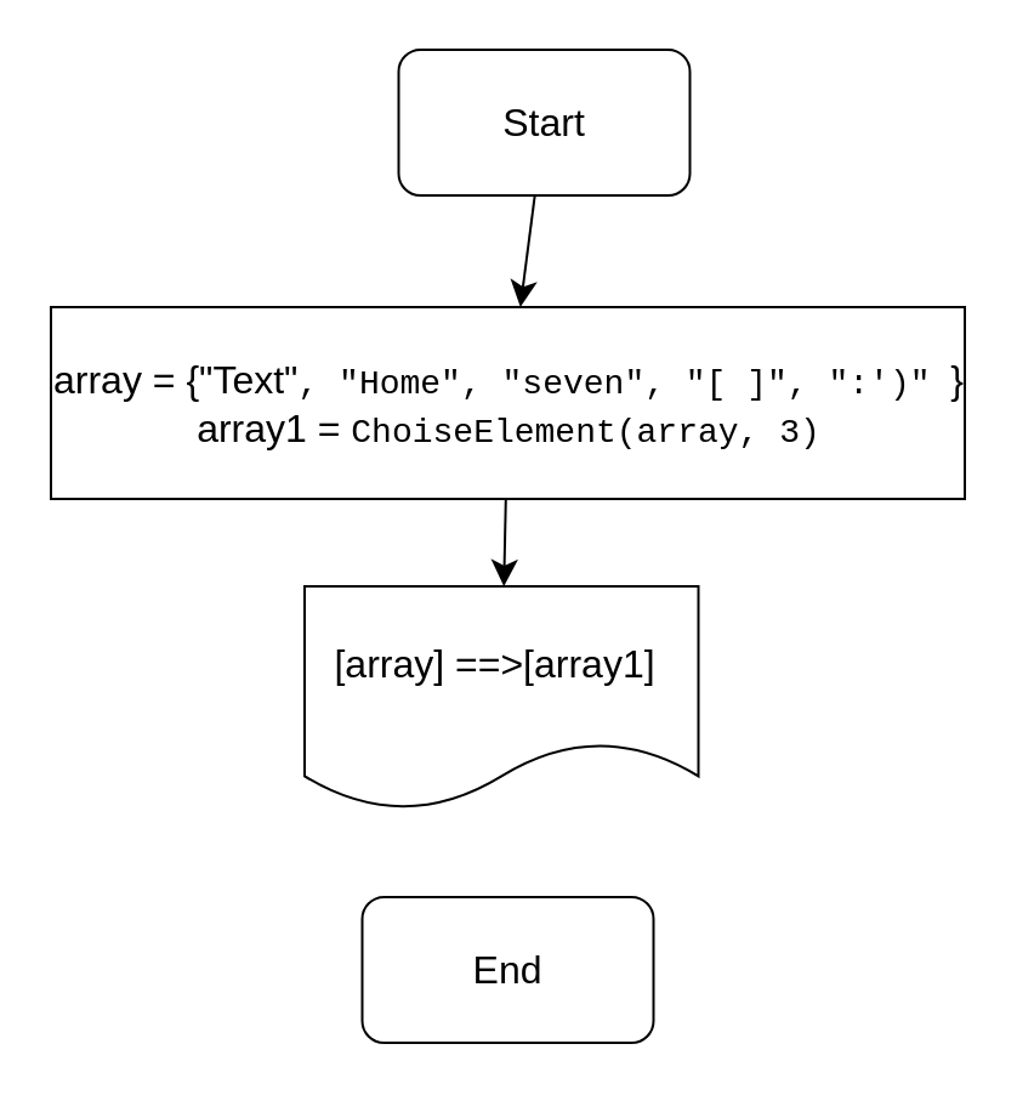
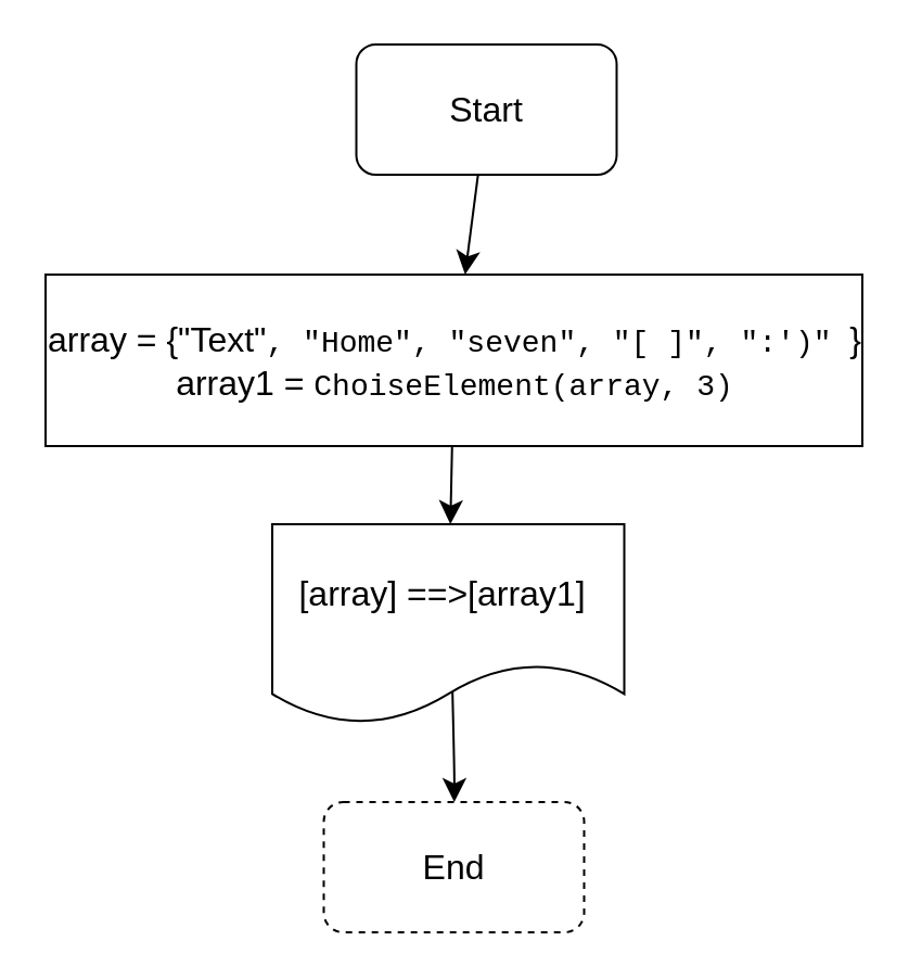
+ <mxCell id="6" value="" style="edgeStyle=none;curved=1;rounded=0;orthogonalLoop=1;jettySize=auto;html=1;fontSize=12;startSize=8;endSize=8;exitX=0.5;exitY=0;exitDx=0;exitDy=0;" edge="1" parent="1" source="7" target="8"><mxGeometry relative="1" as="geometry"><Array as="points"><mxPoint x="209" y="351" /></Array></mxGeometry></mxCell>
- <mxCell id="8" value="End" style="rounded=1;whiteSpace=wrap;html=1;fontSize=16;" vertex="1" parent="1"><mxGeometry x="148.75" y="369" width="120" height="60" as="geometry" /></mxCell>
+ <mxCell id="8" value="End" style="rounded=1;whiteSpace=wrap;html=1;fontSize=16;dashed=1;" vertex="1" parent="1"><mxGeometry x="148.75" y="369" width="120" height="60" as="geometry" /></mxCell>
